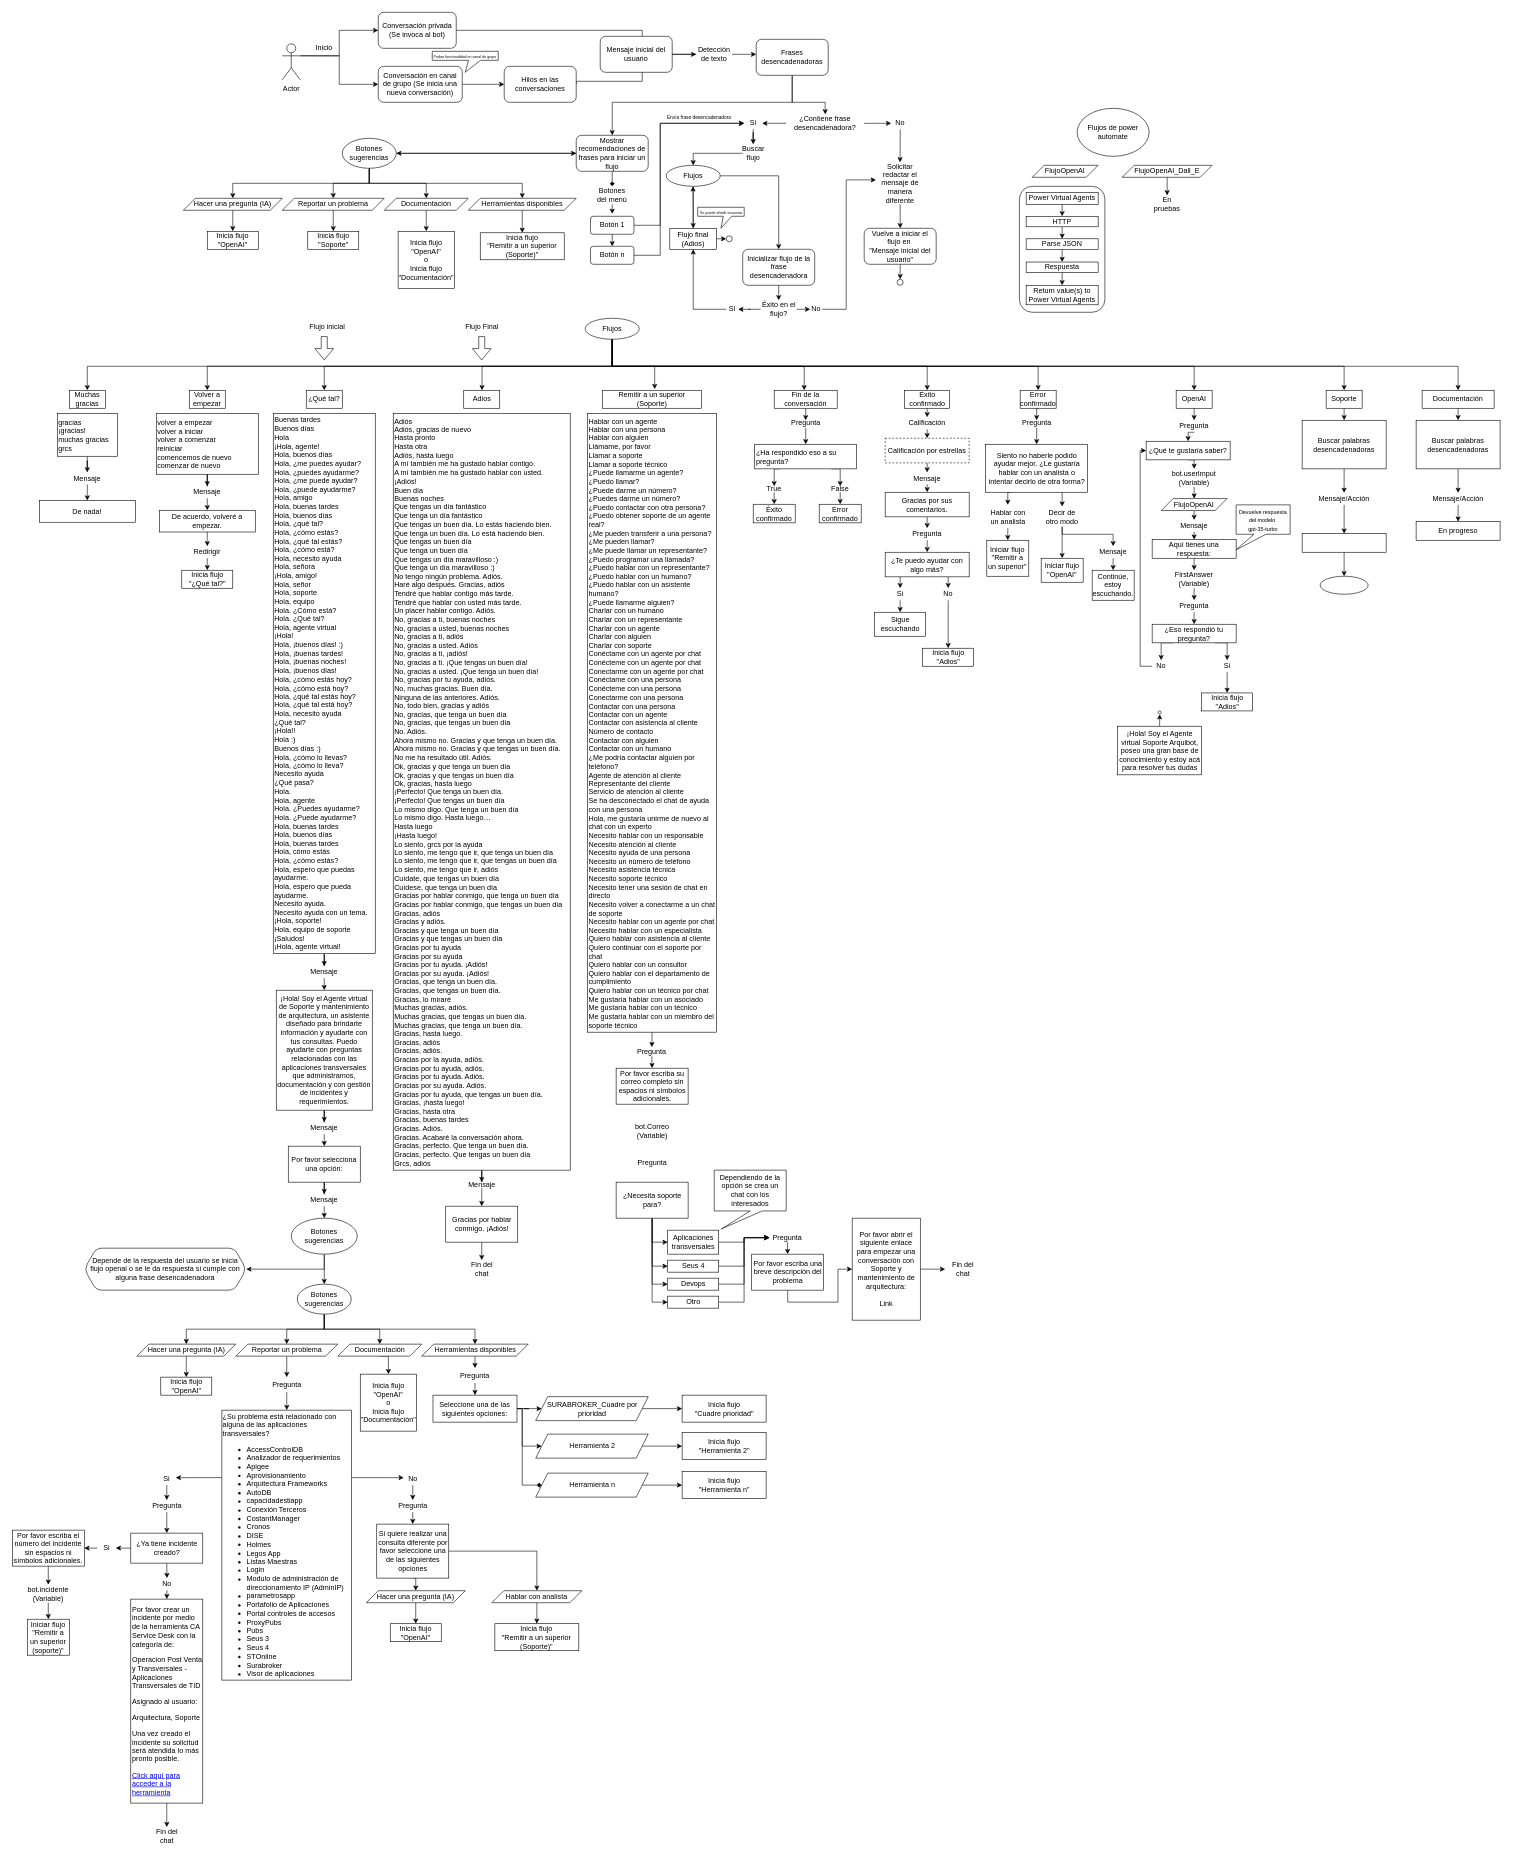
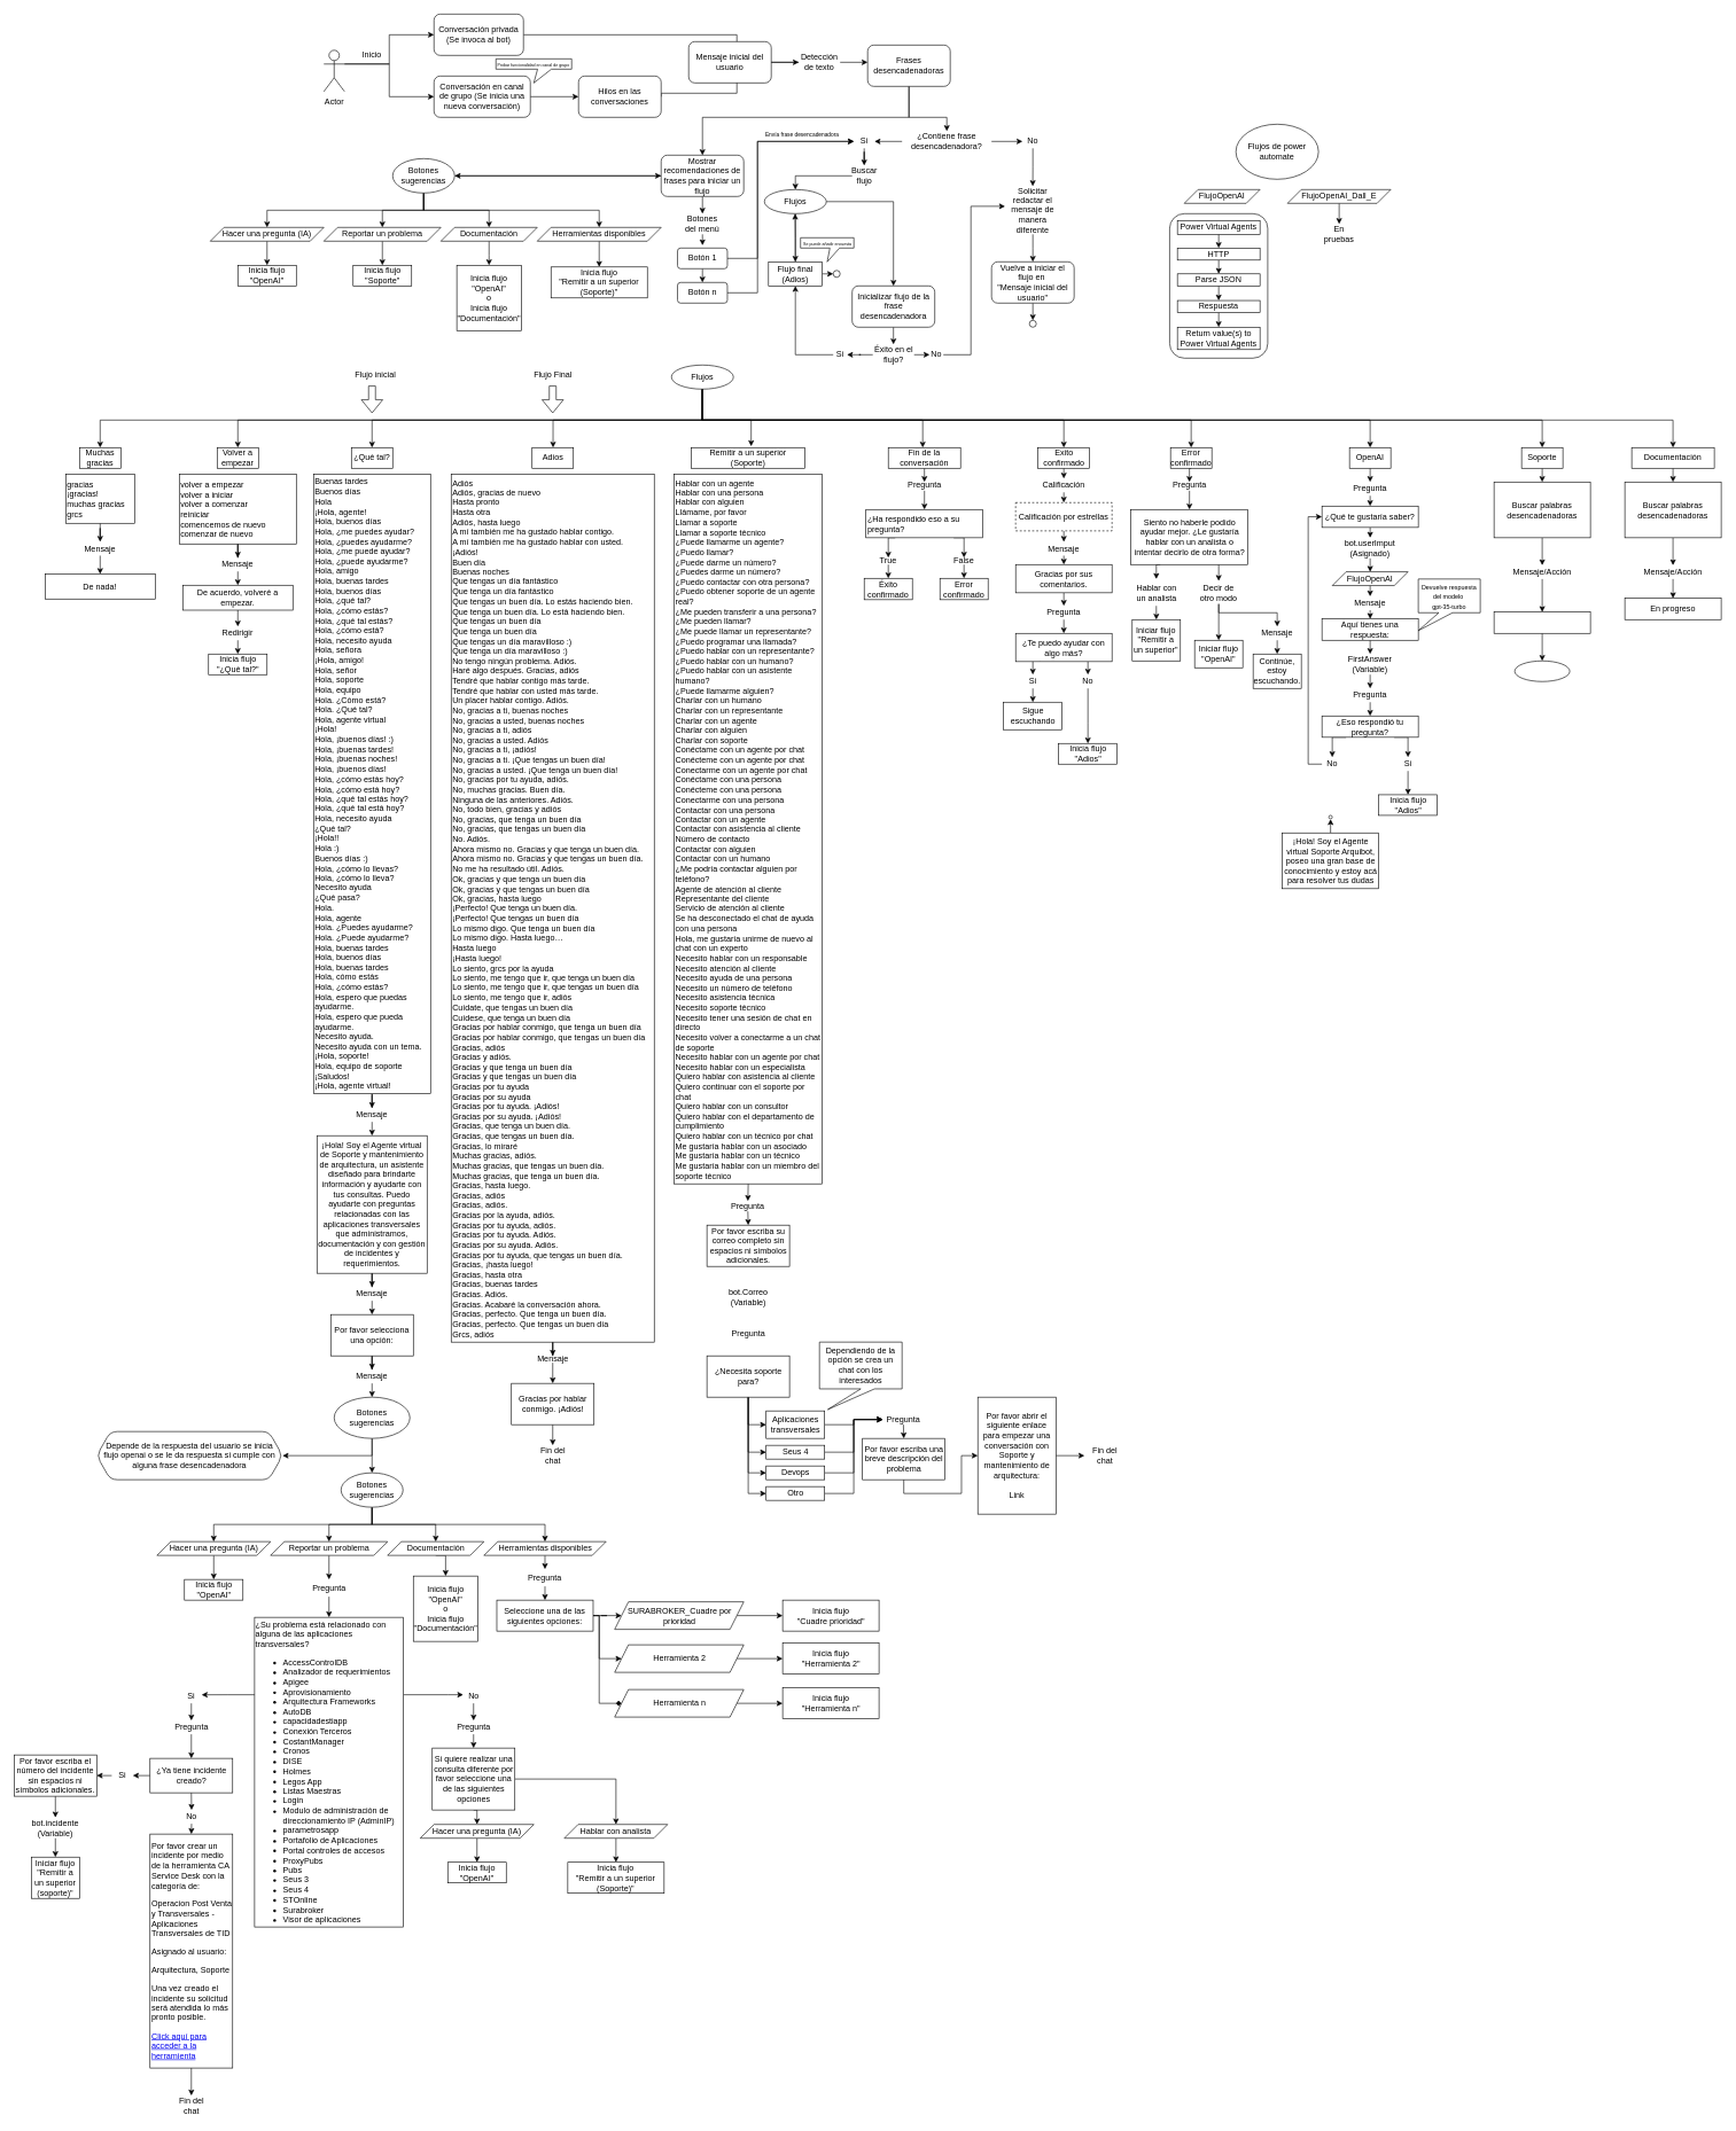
- <mxCell id="16" style="edgeStyle=orthogonalEdgeStyle;rounded=0;orthogonalLoop=1;jettySize=auto;html=1;exitX=0.5;exitY=1;exitDx=0;exitDy=0;entryX=0.5;entryY=0;entryDx=0;entryDy=0;endArrow=diamond;" edge="1" parent="1" source="18" target="42"><mxGeometry relative="1" as="geometry" /></mxCell>
+ <mxCell id="16" style="edgeStyle=orthogonalEdgeStyle;rounded=0;orthogonalLoop=1;jettySize=auto;html=1;exitX=0.5;exitY=1;exitDx=0;exitDy=0;entryX=0.5;entryY=0;entryDx=0;entryDy=0;" edge="1" parent="1" source="18" target="42"><mxGeometry relative="1" as="geometry" /></mxCell>
- <mxCell id="182" value="¿Qué te gustaría saber?" style="rounded=0;whiteSpace=wrap;html=1;align=center;" vertex="1" parent="1"><mxGeometry x="1910" y="735" width="140" height="31" as="geometry" /></mxCell>
+ <mxCell id="182" value="¿Qué te gustaría saber?" style="rounded=0;whiteSpace=wrap;html=1;align=center;" vertex="1" parent="1"><mxGeometry x="1920" y="735" width="140" height="31" as="geometry" /></mxCell>
- <mxCell id="311" value="bot.userImput&lt;br&gt;(Variable)" style="text;html=1;strokeColor=none;fillColor=none;align=center;verticalAlign=middle;whiteSpace=wrap;rounded=0;" vertex="1" parent="1"><mxGeometry x="1960" y="781" width="60" height="30" as="geometry" /></mxCell>
+ <mxCell id="311" value="bot.userImput&lt;br&gt;(Asignado)" style="text;html=1;strokeColor=none;fillColor=none;align=center;verticalAlign=middle;whiteSpace=wrap;rounded=0;" vertex="1" parent="1"><mxGeometry x="1960" y="781" width="60" height="30" as="geometry" /></mxCell>
